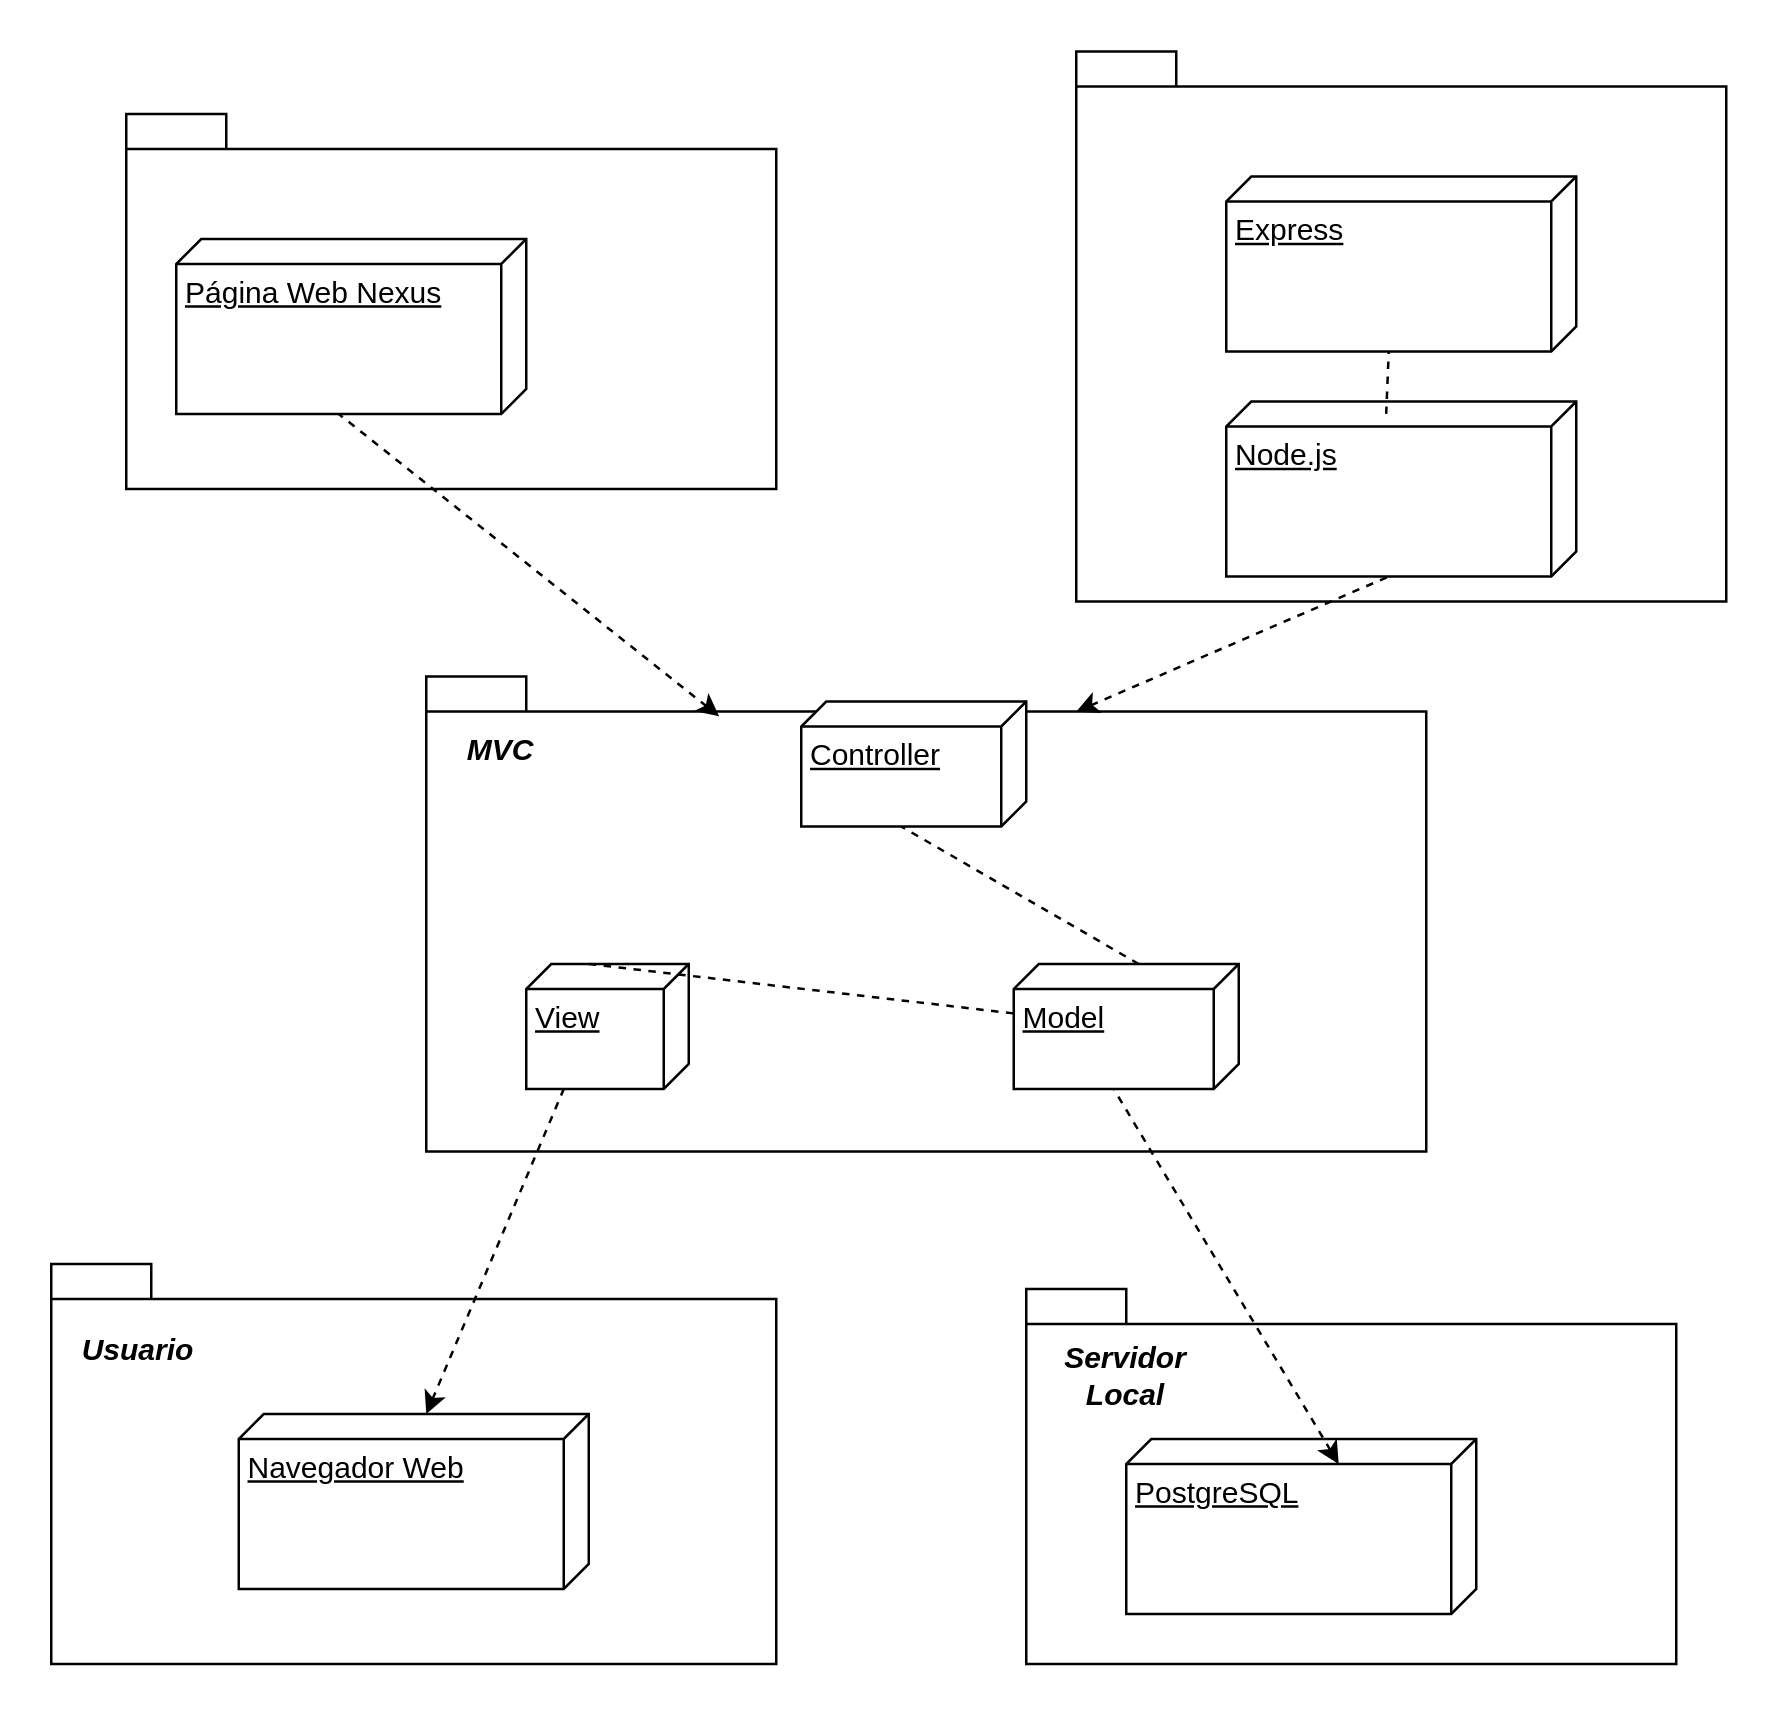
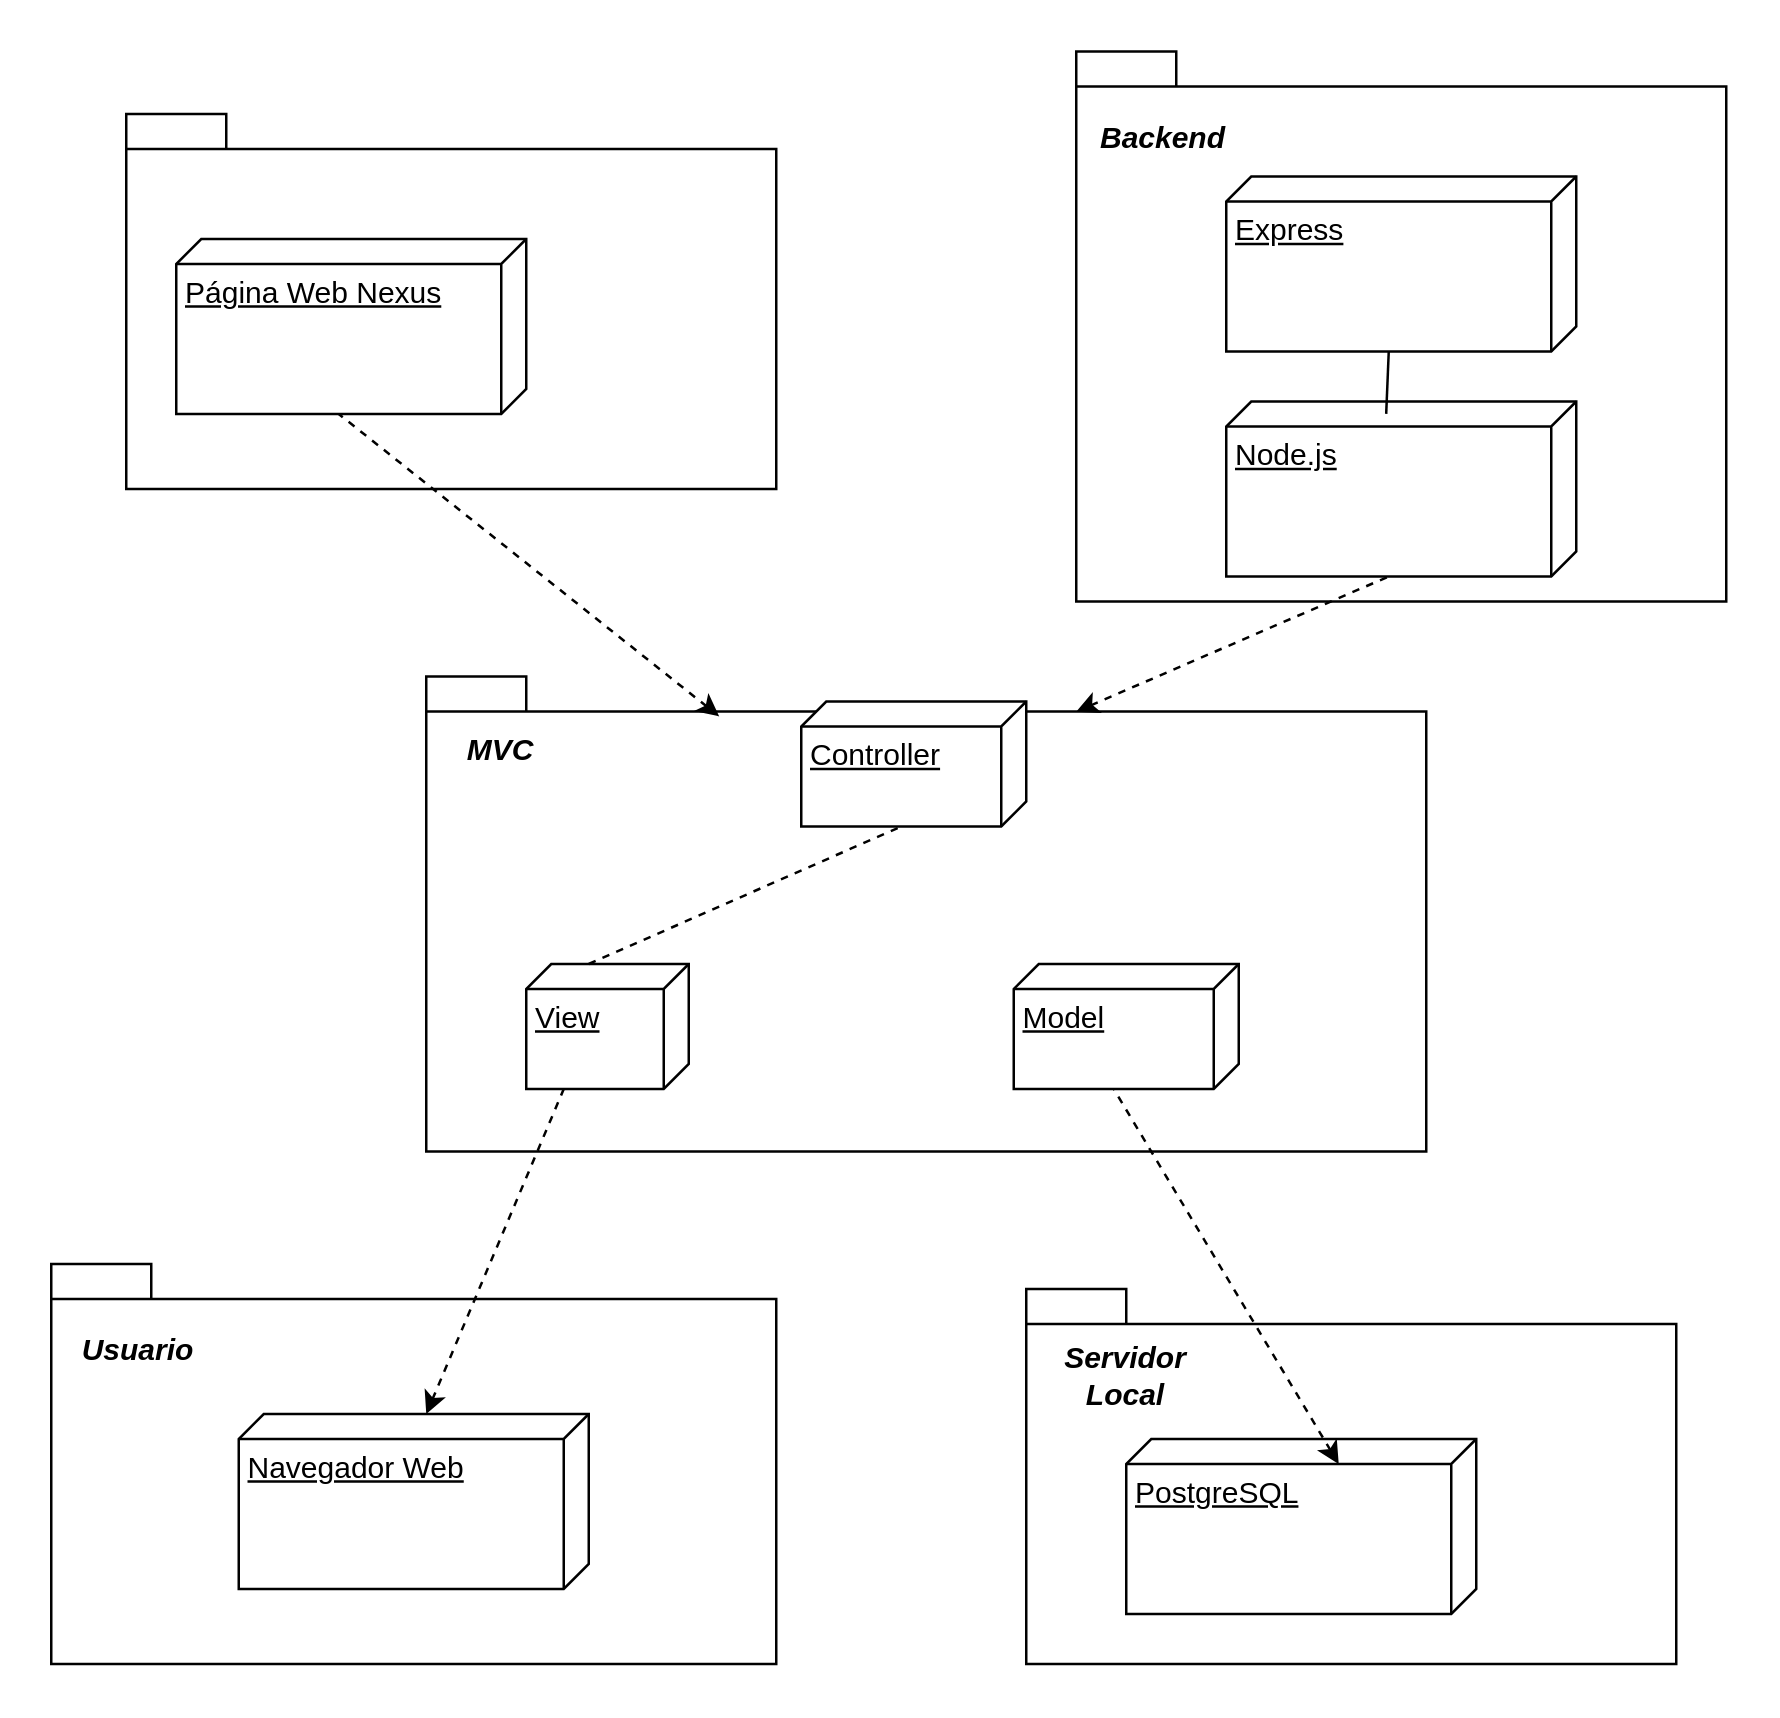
+ <mxCell id="11" value="&lt;b&gt;&lt;i&gt;Backend&lt;/i&gt;&lt;/b&gt;" style="text;html=1;align=center;verticalAlign=middle;whiteSpace=wrap;rounded=0;" vertex="1" parent="1"><mxGeometry x="435" y="40" width="60" height="30" as="geometry" /></mxCell>
- <mxCell id="14" value="" style="endArrow=none;dashed=1;html=1;rounded=0;entryX=0;entryY=0;entryDx=70;entryDy=75;entryPerimeter=0;exitX=0.071;exitY=0.543;exitDx=0;exitDy=0;exitPerimeter=0;" edge="1" parent="1" source="10" target="9"><mxGeometry width="50" height="50" relative="1" as="geometry"><mxPoint x="355" y="130" as="sourcePoint" /><mxPoint x="405" y="80" as="targetPoint" /></mxGeometry></mxCell>
+ <mxCell id="14" value="" style="endArrow=none;dashed=0;html=1;rounded=0;entryX=0;entryY=0;entryDx=70;entryDy=75;entryPerimeter=0;exitX=0.071;exitY=0.543;exitDx=0;exitDy=0;exitPerimeter=0;" edge="1" parent="1" source="10" target="9"><mxGeometry width="50" height="50" relative="1" as="geometry"><mxPoint x="355" y="130" as="sourcePoint" /><mxPoint x="405" y="80" as="targetPoint" /></mxGeometry></mxCell>
- <mxCell id="21" value="" style="endArrow=none;dashed=1;html=1;rounded=0;entryX=0;entryY=0;entryDx=50;entryDy=50;entryPerimeter=0;exitX=0;exitY=0;exitDx=0;exitDy=40;exitPerimeter=0;startArrow=none;startFill=0;" edge="1" parent="1" source="17" target="19"><mxGeometry width="50" height="50" relative="1" as="geometry"><mxPoint x="270" y="395" as="sourcePoint" /><mxPoint x="360" y="365" as="targetPoint" /></mxGeometry></mxCell>
- <mxCell id="20" value="" style="endArrow=none;dashed=1;html=1;rounded=0;exitX=0;exitY=0;exitDx=0;exitDy=40;exitPerimeter=0;startArrow=none;startFill=0;" edge="1" parent="1" source="18" target="17"><mxGeometry width="50" height="50" relative="1" as="geometry"><mxPoint x="190" y="335" as="sourcePoint" /><mxPoint x="330" y="185" as="targetPoint" /></mxGeometry></mxCell>
+ <mxCell id="20" value="" style="endArrow=none;dashed=1;html=1;rounded=0;entryX=0;entryY=0;entryDx=50;entryDy=50;entryPerimeter=0;exitX=0;exitY=0;exitDx=0;exitDy=40;exitPerimeter=0;startArrow=none;startFill=0;" edge="1" parent="1" source="18" target="19"><mxGeometry width="50" height="50" relative="1" as="geometry"><mxPoint x="190" y="335" as="sourcePoint" /><mxPoint x="330" y="185" as="targetPoint" /></mxGeometry></mxCell>
